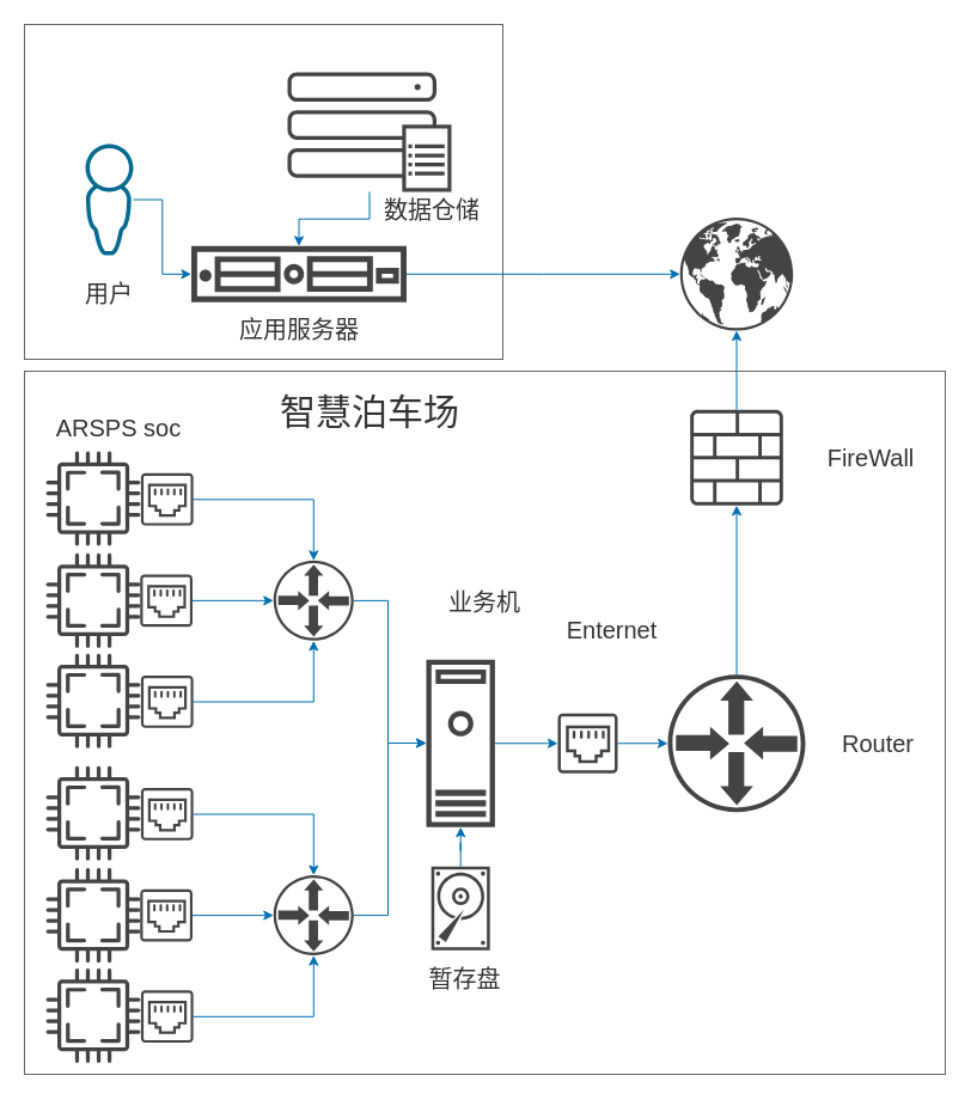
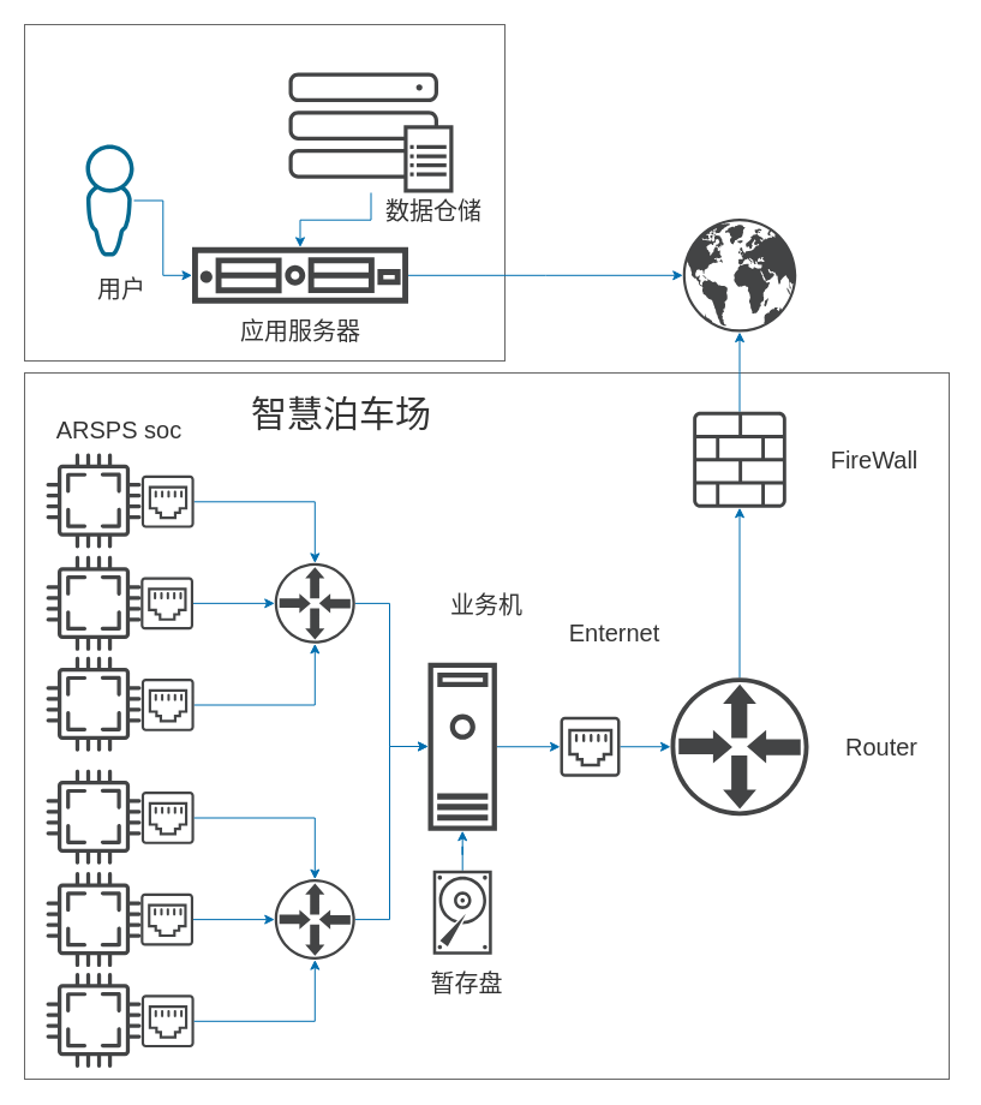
- <mxCell id="25" value="用户" style="text;html=1;strokeColor=none;fillColor=none;align=center;verticalAlign=middle;whiteSpace=wrap;rounded=0;fontColor=#333333;fontSize=20;" vertex="1" parent="1"><mxGeometry x="56" y="230" width="70" height="30" as="geometry" /></mxCell>
+ <mxCell id="25" value="用户" style="text;html=1;strokeColor=none;fillColor=none;align=center;verticalAlign=middle;whiteSpace=wrap;rounded=0;fontColor=#333333;fontSize=20;" vertex="1" parent="1"><mxGeometry x="66" y="225" width="70" height="30" as="geometry" /></mxCell>
- <mxCell id="22" value="智慧泊车场" style="text;html=1;strokeColor=none;fillColor=none;align=center;verticalAlign=middle;whiteSpace=wrap;rounded=0;fontColor=#333333;fontSize=30;" vertex="1" parent="1"><mxGeometry x="199" y="319" width="220" height="50" as="geometry" /></mxCell>
+ <mxCell id="22" value="智慧泊车场" style="text;html=1;strokeColor=none;fillColor=none;align=center;verticalAlign=middle;whiteSpace=wrap;rounded=0;fontColor=#333333;fontSize=30;" vertex="1" parent="1"><mxGeometry x="174" y="319" width="220" height="50" as="geometry" /></mxCell>
